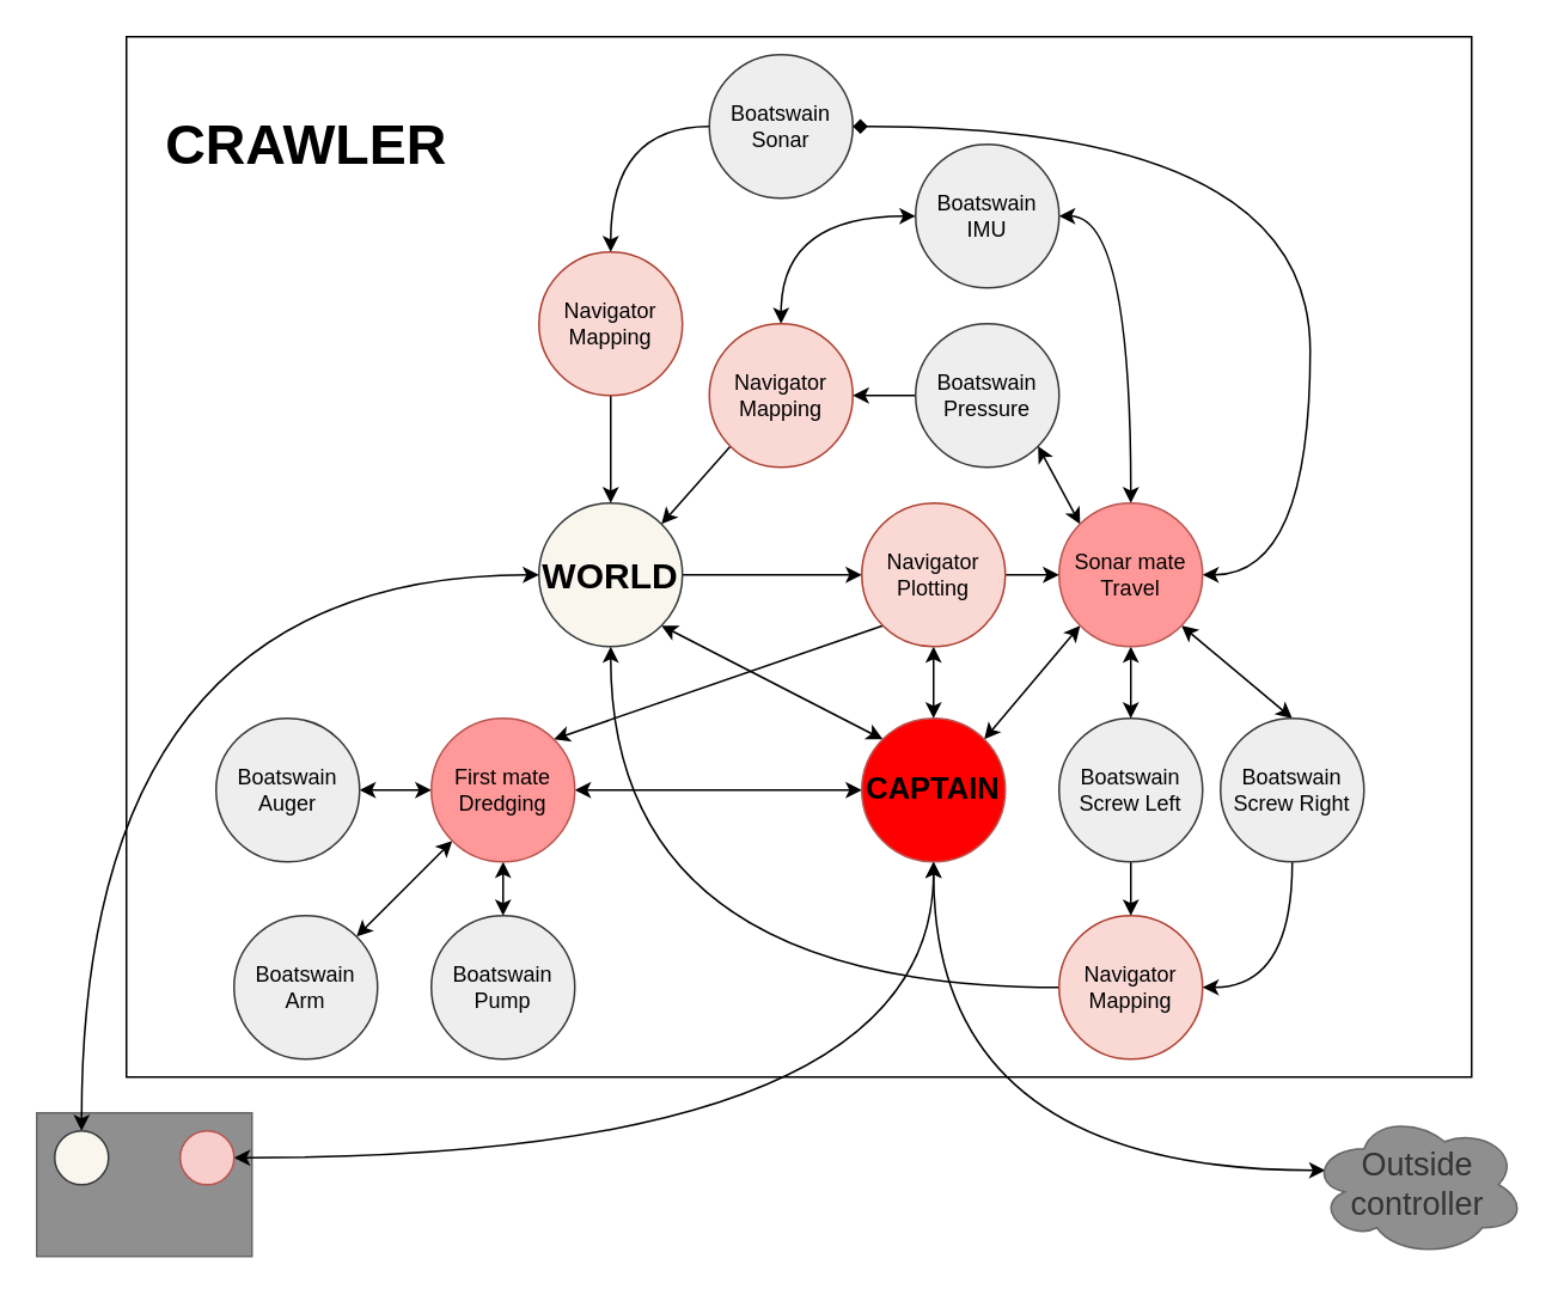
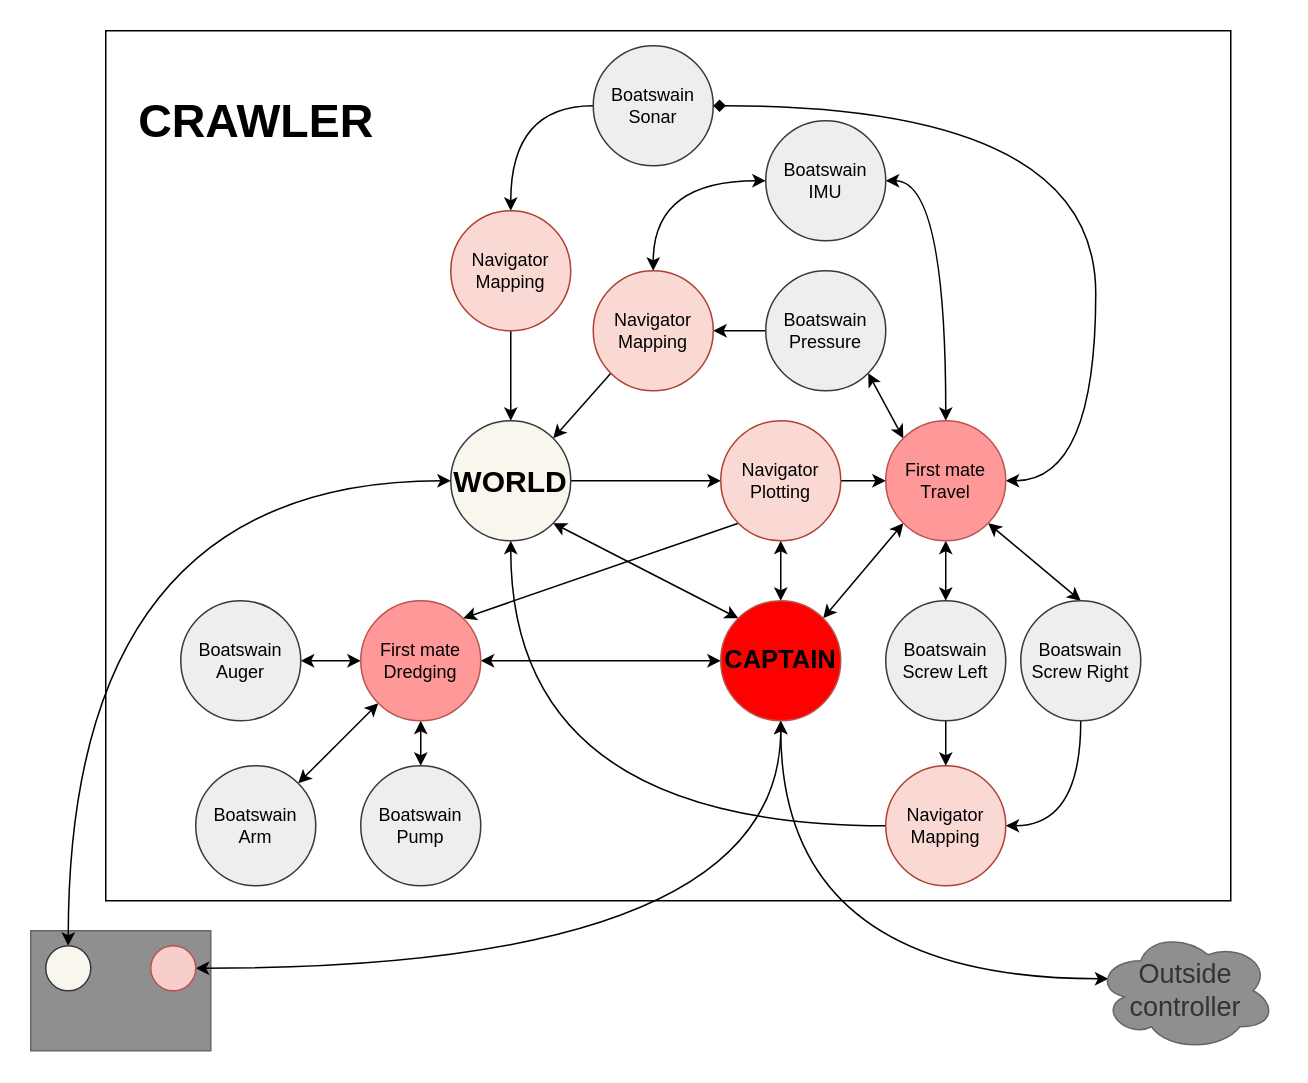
- <mxCell id="27" value="Sonar mate&lt;br&gt;Travel" style="ellipse;whiteSpace=wrap;html=1;aspect=fixed;fillColor=#FF9999;strokeColor=#b85450;" parent="1" vertex="1"><mxGeometry x="590" y="280" width="80" height="80" as="geometry" /></mxCell>
+ <mxCell id="27" value="First mate&lt;br&gt;Travel" style="ellipse;whiteSpace=wrap;html=1;aspect=fixed;fillColor=#FF9999;strokeColor=#b85450;" parent="1" vertex="1"><mxGeometry x="590" y="280" width="80" height="80" as="geometry" /></mxCell>
